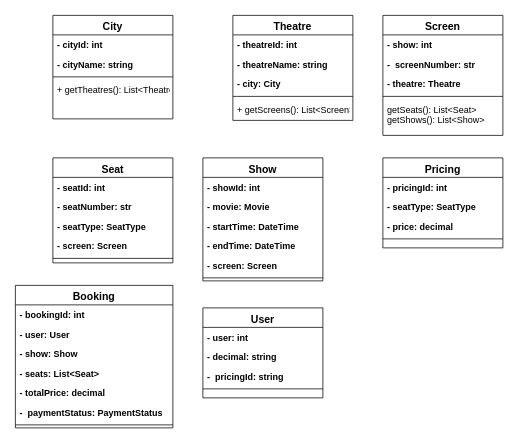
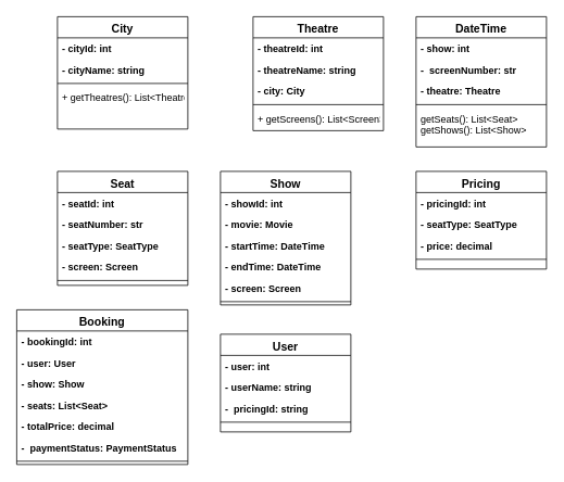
- <mxCell id="13" value="Screen                " style="swimlane;fontStyle=1;align=center;verticalAlign=top;childLayout=stackLayout;horizontal=1;startSize=26;horizontalStack=0;resizeParent=1;resizeLast=0;collapsible=1;marginBottom=0;rounded=0;shadow=0;strokeWidth=1;fontSize=14;" vertex="1" parent="1"><mxGeometry x="510" y="20" width="160" height="160" as="geometry"><mxRectangle x="550" y="140" width="160" height="26" as="alternateBounds" /></mxGeometry></mxCell>
+ <mxCell id="13" value="DateTime                " style="swimlane;fontStyle=1;align=center;verticalAlign=top;childLayout=stackLayout;horizontal=1;startSize=26;horizontalStack=0;resizeParent=1;resizeLast=0;collapsible=1;marginBottom=0;rounded=0;shadow=0;strokeWidth=1;fontSize=14;" vertex="1" parent="1"><mxGeometry x="510" y="20" width="160" height="160" as="geometry"><mxRectangle x="550" y="140" width="160" height="26" as="alternateBounds" /></mxGeometry></mxCell>
- <mxCell id="47" value="- decimal: string" style="text;align=left;verticalAlign=top;spacingLeft=4;spacingRight=4;overflow=hidden;rotatable=0;points=[[0,0.5],[1,0.5]];portConstraint=eastwest;rounded=0;shadow=0;html=0;fontStyle=1" vertex="1" parent="45"><mxGeometry y="52" width="160" height="26" as="geometry" /></mxCell>
+ <mxCell id="47" value="- userName: string" style="text;align=left;verticalAlign=top;spacingLeft=4;spacingRight=4;overflow=hidden;rotatable=0;points=[[0,0.5],[1,0.5]];portConstraint=eastwest;rounded=0;shadow=0;html=0;fontStyle=1" vertex="1" parent="45"><mxGeometry y="52" width="160" height="26" as="geometry" /></mxCell>
